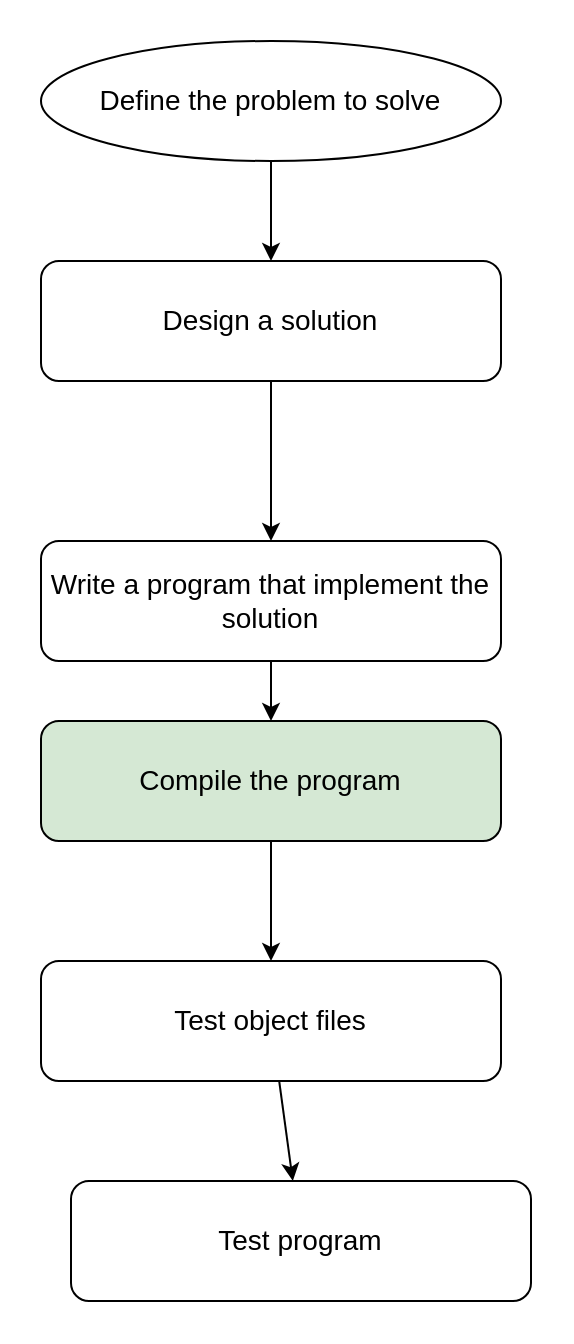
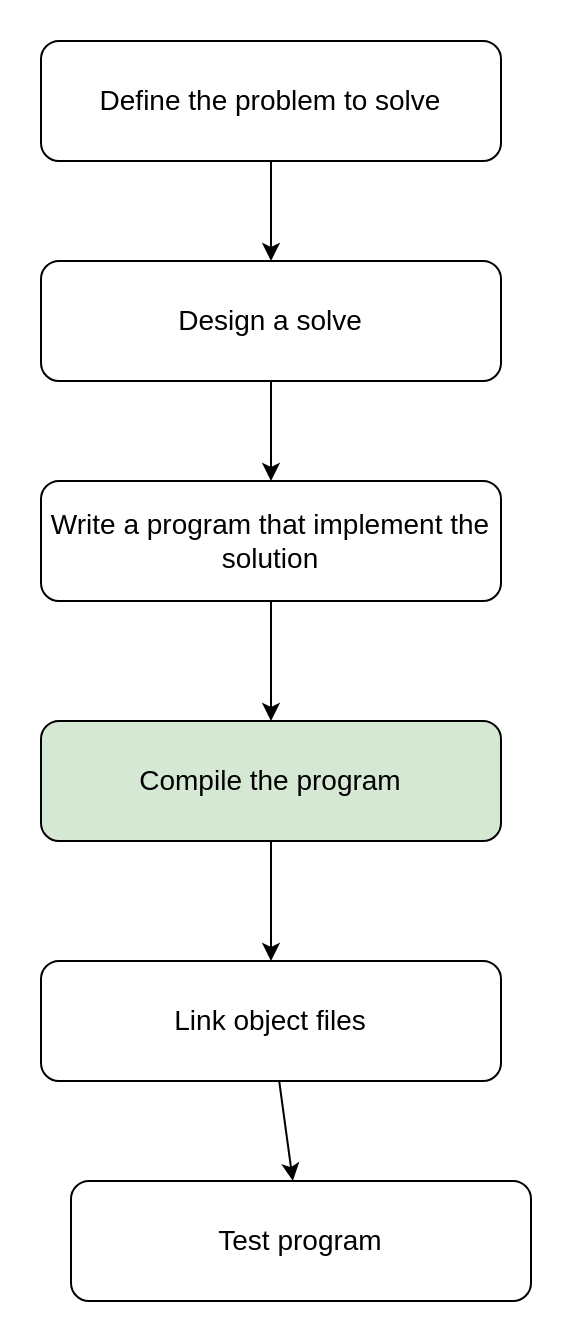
- <mxCell id="3" value="&lt;font style=&quot;font-size: 14px;&quot;&gt;Define the problem to solve&lt;/font&gt;" style="ellipse;whiteSpace=wrap;html=1;" vertex="1" parent="1"><mxGeometry x="20" y="20" width="230" height="60" as="geometry" /></mxCell>
+ <mxCell id="3" value="&lt;font style=&quot;font-size: 14px;&quot;&gt;Define the problem to solve&lt;/font&gt;" style="rounded=1;whiteSpace=wrap;html=1;" vertex="1" parent="1"><mxGeometry x="20" y="20" width="230" height="60" as="geometry" /></mxCell>
- <mxCell id="5" value="&lt;font style=&quot;font-size: 14px;&quot;&gt;Design a solution&lt;/font&gt;" style="whiteSpace=wrap;html=1;rounded=1;" vertex="1" parent="1"><mxGeometry x="20" y="130" width="230" height="60" as="geometry" /></mxCell>
+ <mxCell id="5" value="&lt;font style=&quot;font-size: 14px;&quot;&gt;Design a solve&lt;/font&gt;" style="whiteSpace=wrap;html=1;rounded=1;" vertex="1" parent="1"><mxGeometry x="20" y="130" width="230" height="60" as="geometry" /></mxCell>
- <mxCell id="7" value="&lt;font style=&quot;font-size: 14px;&quot;&gt;Write a program that implement the solution&lt;/font&gt;" style="whiteSpace=wrap;html=1;rounded=1;" vertex="1" parent="1"><mxGeometry x="20" y="270" width="230" height="60" as="geometry" /></mxCell>
+ <mxCell id="7" value="&lt;font style=&quot;font-size: 14px;&quot;&gt;Write a program that implement the solution&lt;/font&gt;" style="whiteSpace=wrap;html=1;rounded=1;" vertex="1" parent="1"><mxGeometry x="20" y="240" width="230" height="60" as="geometry" /></mxCell>
- <mxCell id="11" value="&lt;font style=&quot;font-size: 14px;&quot;&gt;Test object files&lt;/font&gt;" style="whiteSpace=wrap;html=1;rounded=1;" vertex="1" parent="1"><mxGeometry x="20" y="480" width="230" height="60" as="geometry" /></mxCell>
+ <mxCell id="11" value="&lt;font style=&quot;font-size: 14px;&quot;&gt;Link object files&lt;/font&gt;" style="whiteSpace=wrap;html=1;rounded=1;" vertex="1" parent="1"><mxGeometry x="20" y="480" width="230" height="60" as="geometry" /></mxCell>
